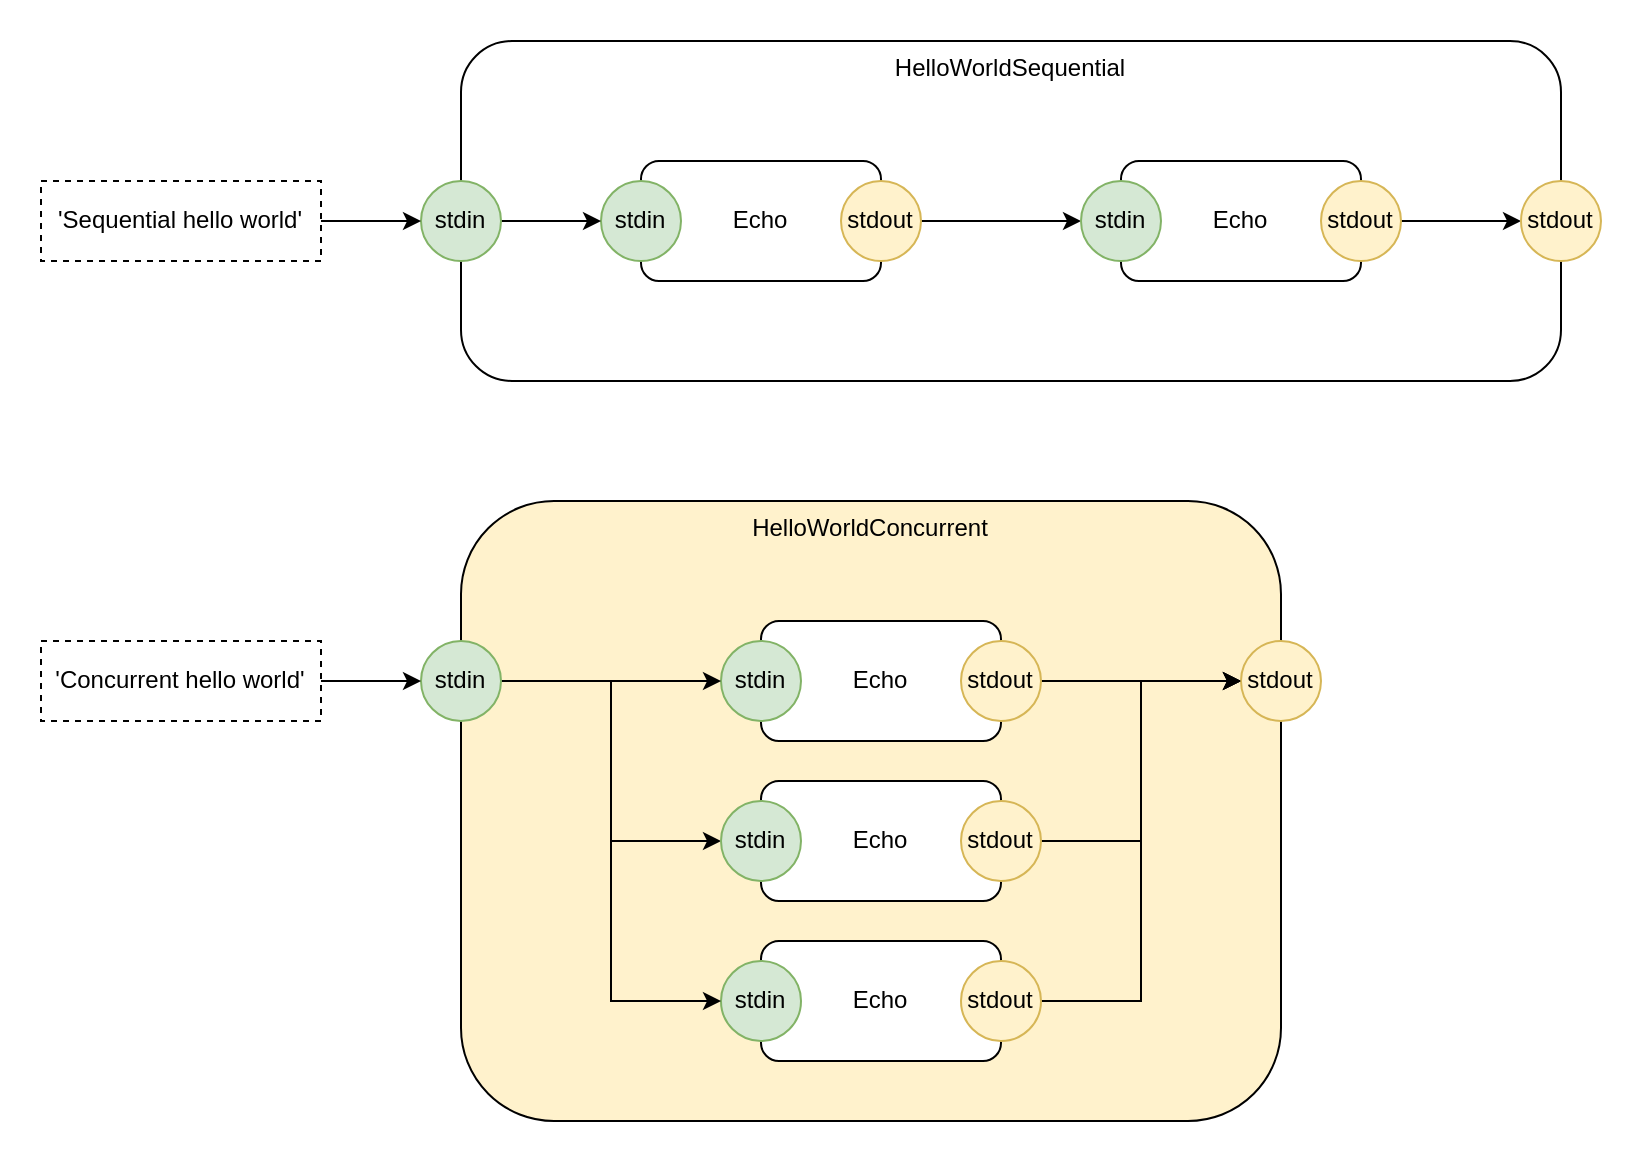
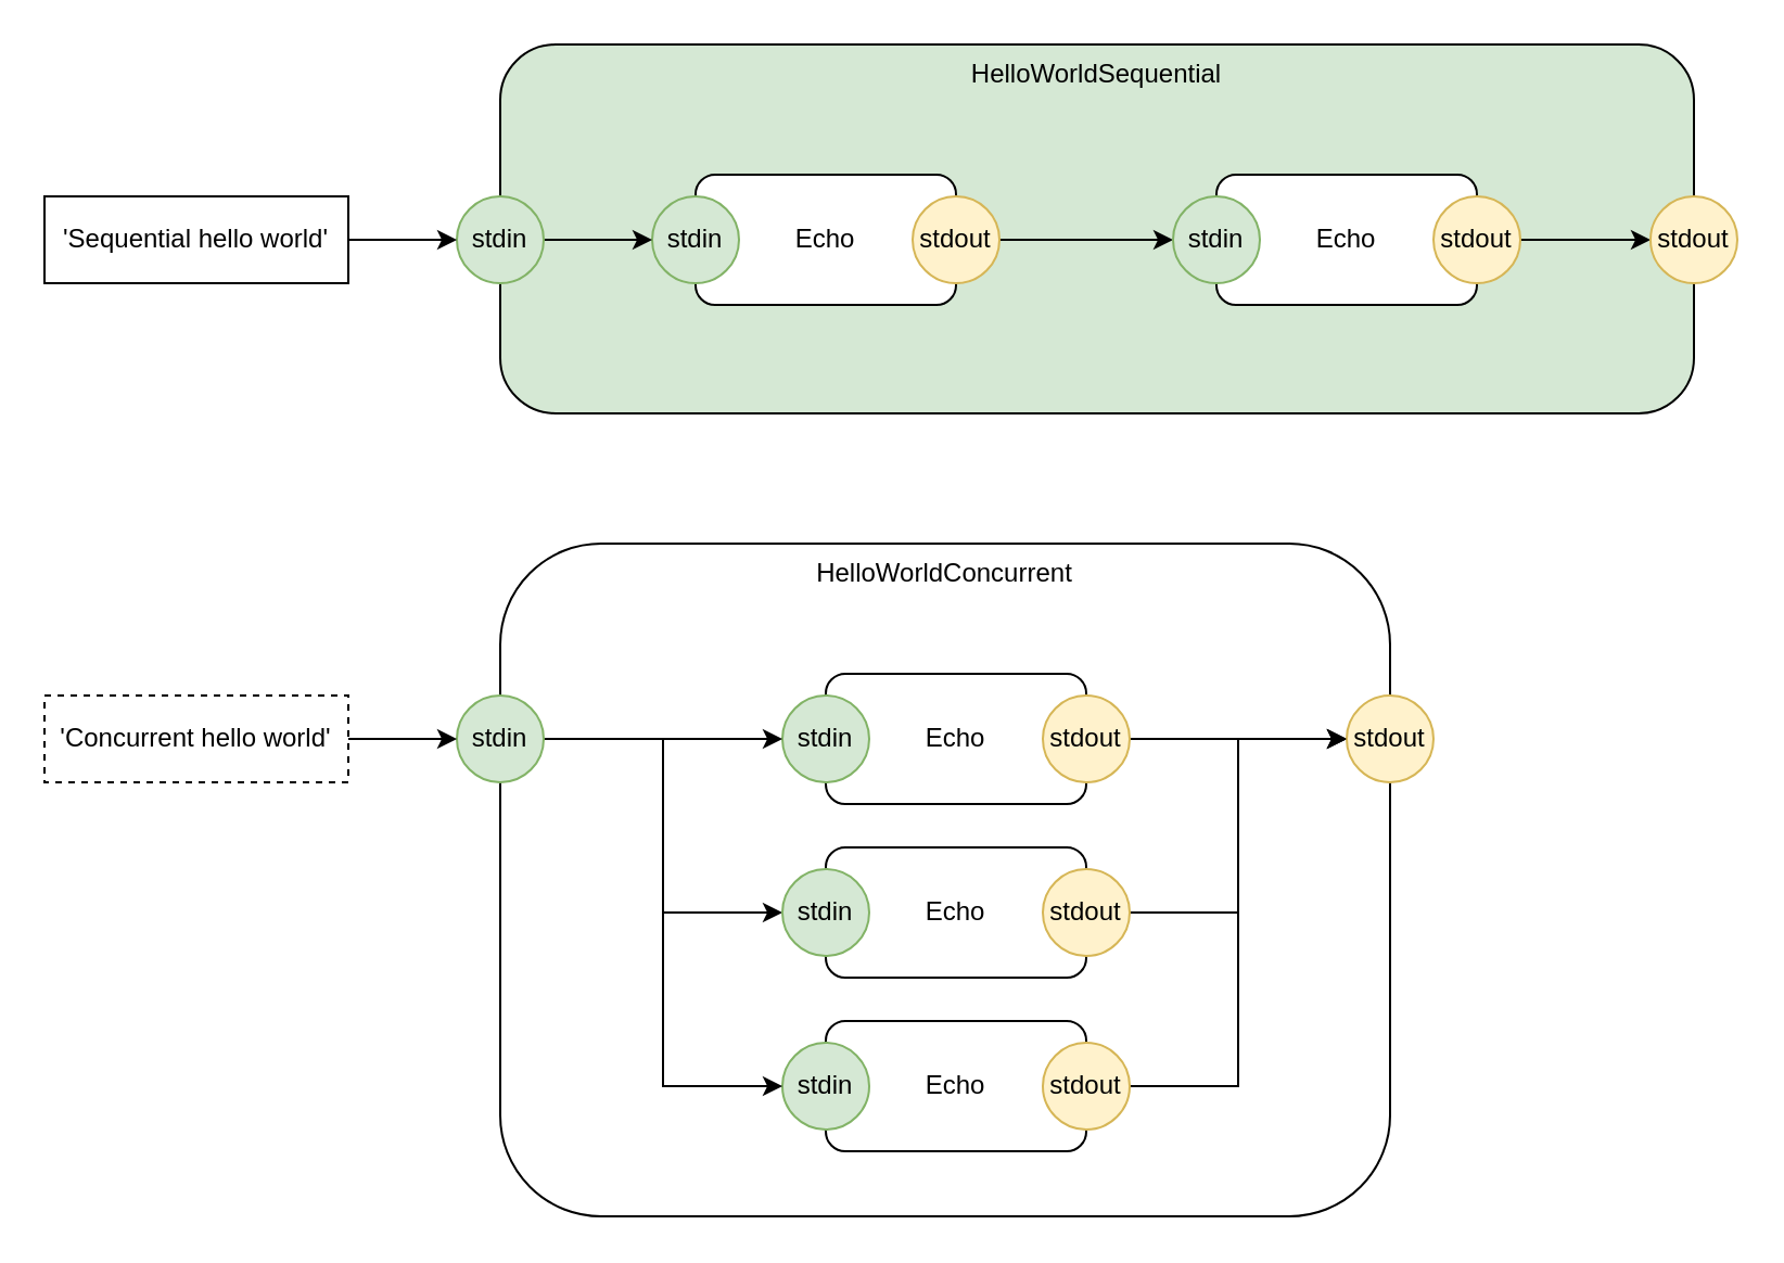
- <mxCell id="2" value="HelloWorldSequential" style="rounded=1;whiteSpace=wrap;html=1;verticalAlign=top;" vertex="1" parent="1"><mxGeometry x="230" y="20" width="550" height="170" as="geometry" /></mxCell>
+ <mxCell id="2" value="HelloWorldSequential" style="rounded=1;whiteSpace=wrap;html=1;verticalAlign=top;fillColor=#d5e8d4;" vertex="1" parent="1"><mxGeometry x="230" y="20" width="550" height="170" as="geometry" /></mxCell>
- <mxCell id="15" value="'Sequential hello world'" style="rounded=0;whiteSpace=wrap;html=1;dashed=1;" vertex="1" parent="1"><mxGeometry x="20" y="90" width="140" height="40" as="geometry" /></mxCell>
+ <mxCell id="15" value="'Sequential hello world'" style="rounded=0;whiteSpace=wrap;html=1;dashed=0;" vertex="1" parent="1"><mxGeometry x="20" y="90" width="140" height="40" as="geometry" /></mxCell>
- <mxCell id="16" value="HelloWorldConcurrent" style="rounded=1;whiteSpace=wrap;html=1;verticalAlign=top;fillColor=#fff2cc;" vertex="1" parent="1"><mxGeometry x="230" y="250" width="410" height="310" as="geometry" /></mxCell>
+ <mxCell id="16" value="HelloWorldConcurrent" style="rounded=1;whiteSpace=wrap;html=1;verticalAlign=top;" vertex="1" parent="1"><mxGeometry x="230" y="250" width="410" height="310" as="geometry" /></mxCell>
